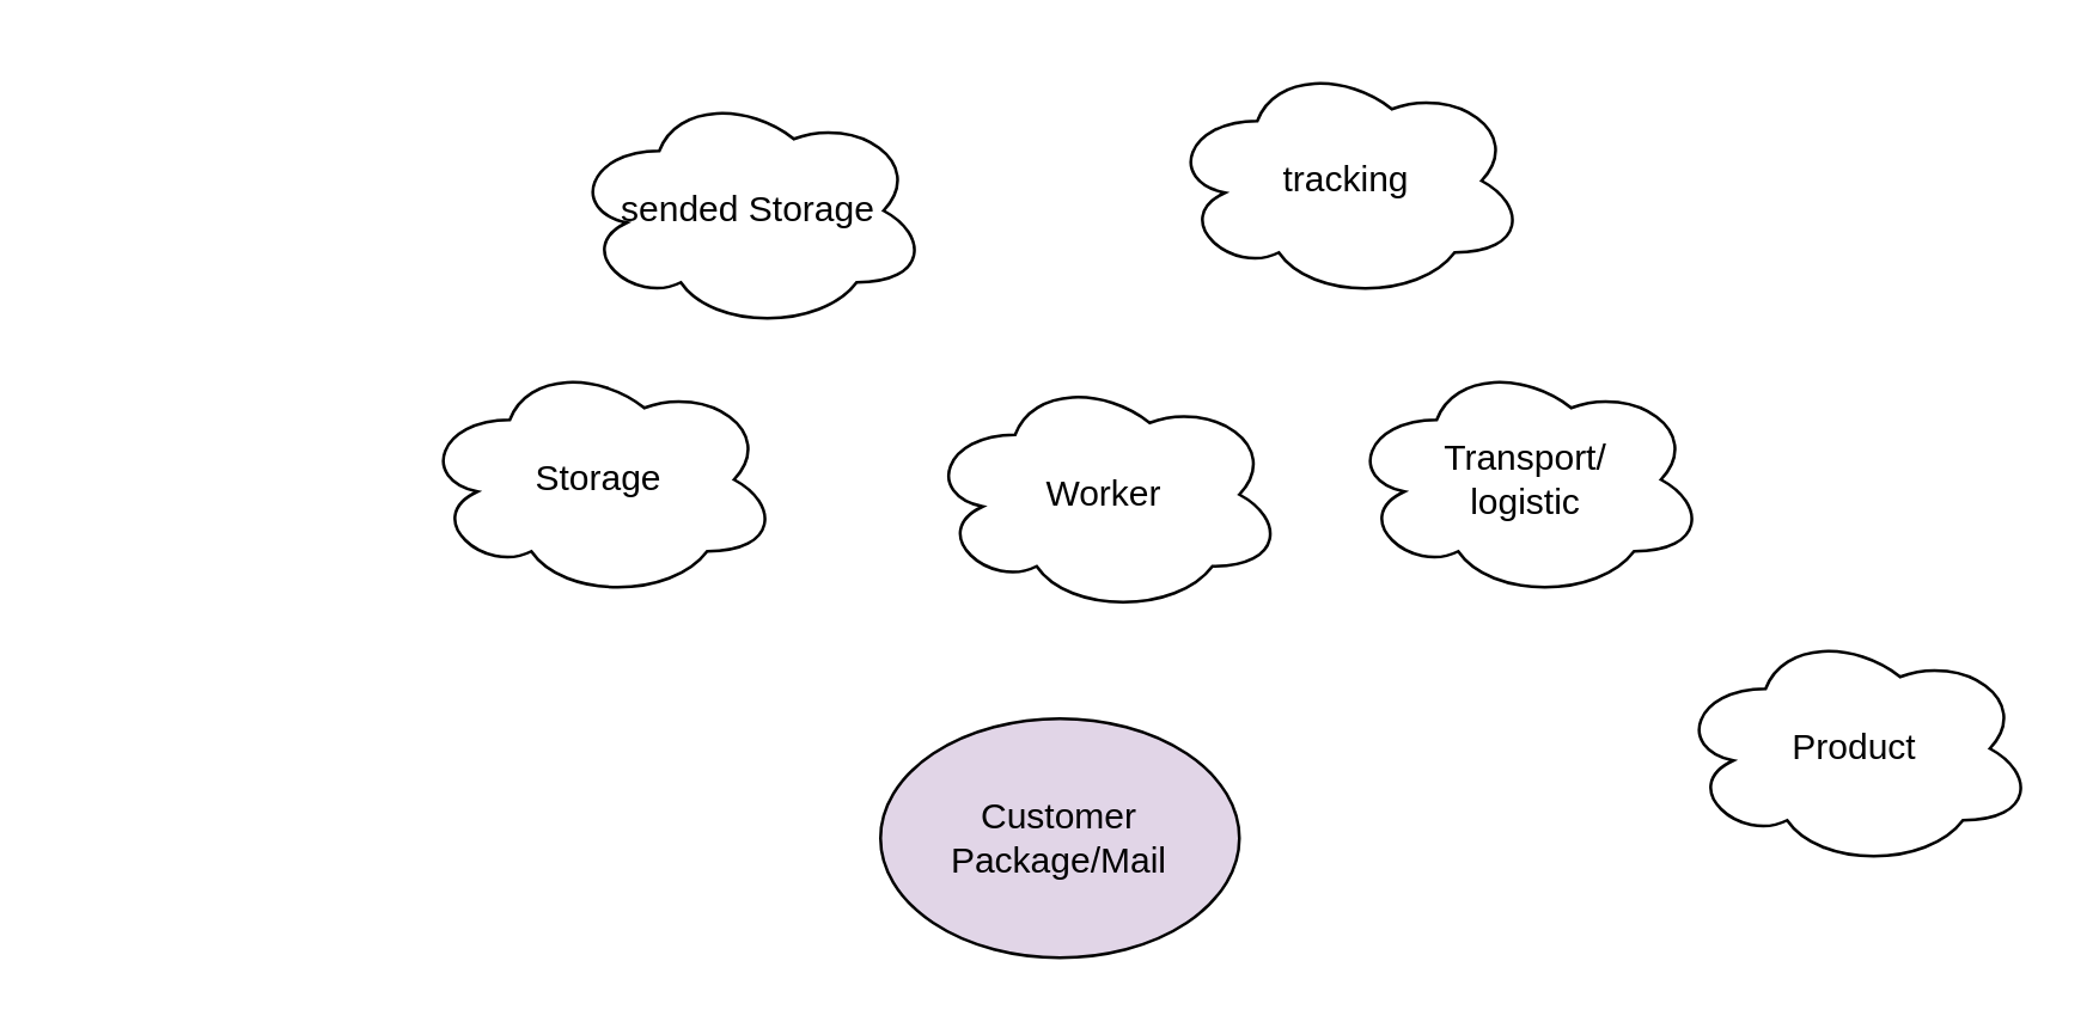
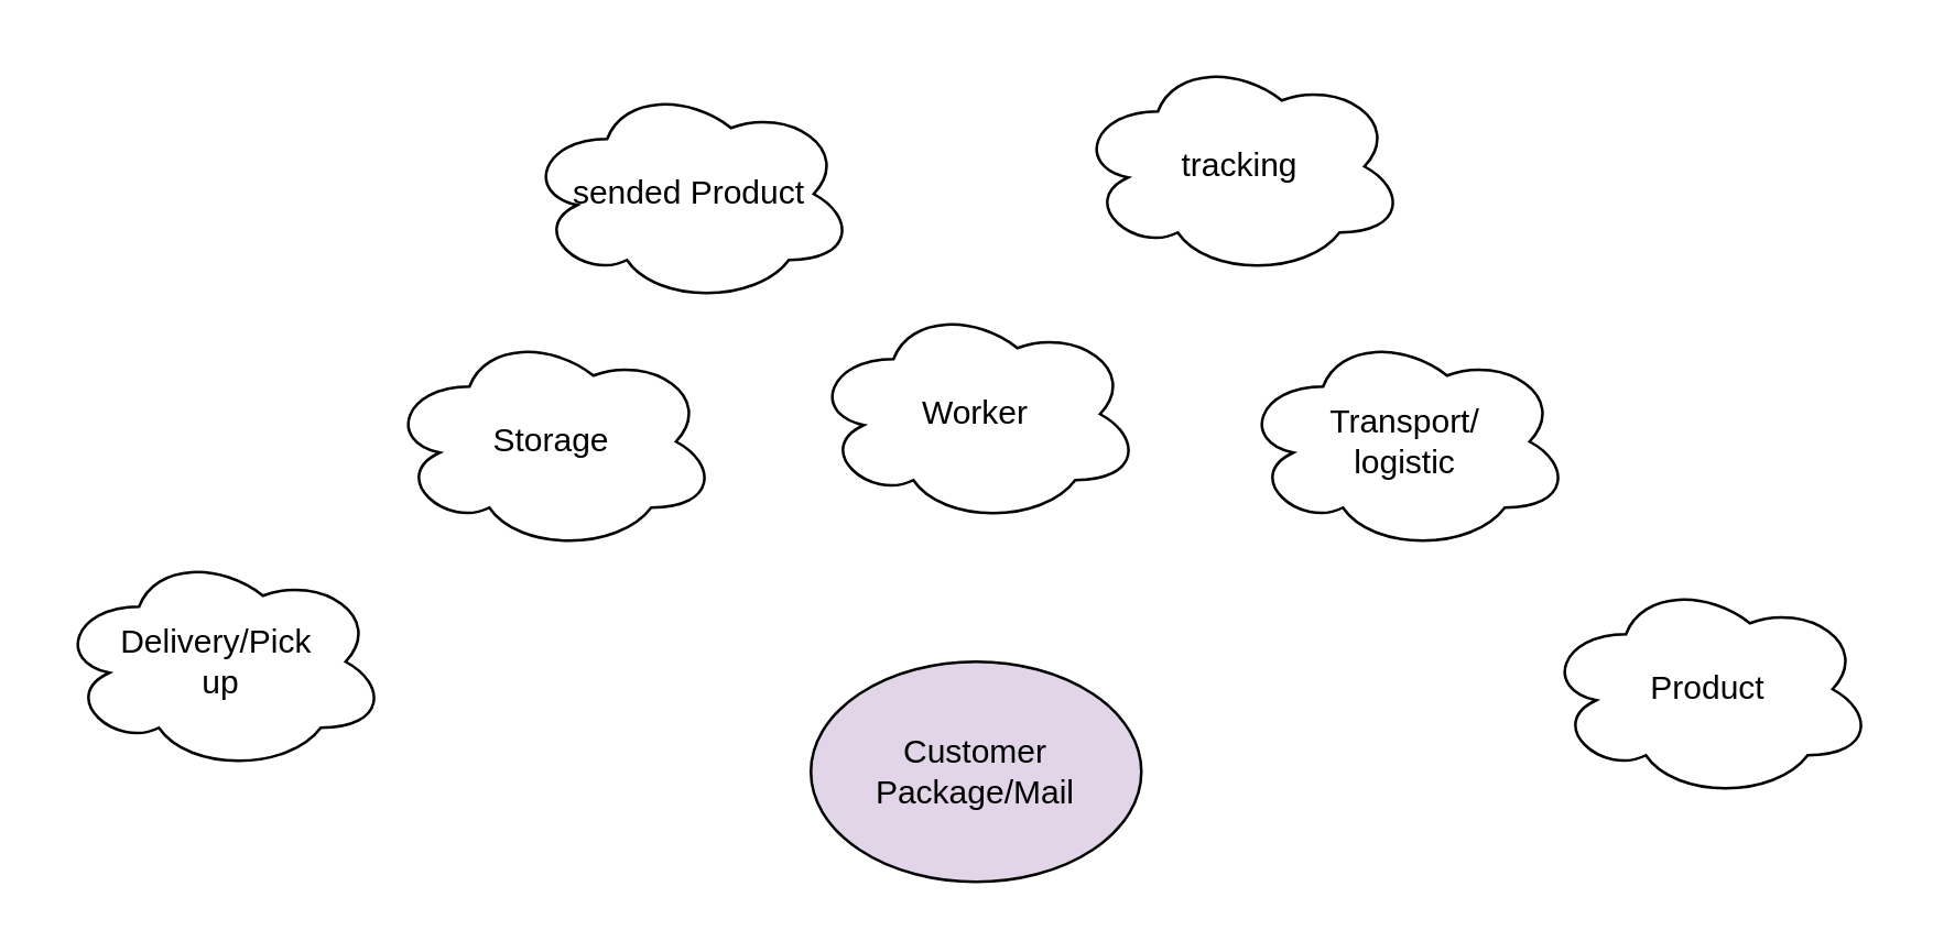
- <mxCell id="8" value="sended Storage" style="ellipse;shape=cloud;whiteSpace=wrap;html=1;" vertex="1" parent="1"><mxGeometry x="190" y="30" width="120" height="80" as="geometry" /></mxCell>
+ <mxCell id="8" value="sended Product" style="ellipse;shape=cloud;whiteSpace=wrap;html=1;" vertex="1" parent="1"><mxGeometry x="190" y="30" width="120" height="80" as="geometry" /></mxCell>
- <mxCell id="5" value="Worker" style="ellipse;shape=cloud;whiteSpace=wrap;html=1;" vertex="1" parent="1"><mxGeometry x="309" y="125" width="120" height="80" as="geometry" /></mxCell>
+ <mxCell id="5" value="Worker" style="ellipse;shape=cloud;whiteSpace=wrap;html=1;" vertex="1" parent="1"><mxGeometry x="294" y="110" width="120" height="80" as="geometry" /></mxCell>
+ <mxCell id="3" value="Delivery/Pick&amp;nbsp;&lt;br&gt;up" style="ellipse;shape=cloud;whiteSpace=wrap;html=1;" vertex="1" parent="1"><mxGeometry x="20" y="200" width="120" height="80" as="geometry" /></mxCell>
